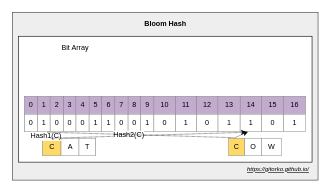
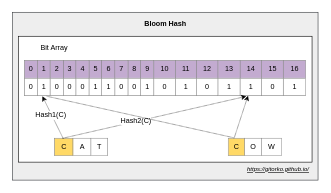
- <mxCell id="5" value="Bit Array" style="text;html=1;strokeColor=none;fillColor=none;align=center;verticalAlign=middle;whiteSpace=wrap;rounded=0;" parent="1" vertex="1"><mxGeometry x="85" y="70" width="80" height="20" as="geometry" /></mxCell>
+ <mxCell id="5" value="Bit Array" style="text;html=1;strokeColor=none;fillColor=none;align=center;verticalAlign=middle;whiteSpace=wrap;rounded=0;" parent="1" vertex="1"><mxGeometry x="50" y="70" width="80" height="20" as="geometry" /></mxCell>
- <mxCell id="4" value="&lt;table border=&quot;1&quot; width=&quot;100%&quot; style=&quot;width: 100% ; height: 100% ; border-collapse: collapse ; background-color: rgb(230 , 230 , 230)&quot;&gt;&lt;tbody&gt;&lt;tr&gt;&lt;td style=&quot;background-color: rgb(195 , 171 , 208)&quot;&gt;0&lt;/td&gt;&lt;td style=&quot;background-color: rgb(195 , 171 , 208)&quot;&gt;1&lt;/td&gt;&lt;td style=&quot;background-color: rgb(195 , 171 , 208)&quot;&gt;2&lt;/td&gt;&lt;td style=&quot;background-color: rgb(195 , 171 , 208)&quot;&gt;3&lt;/td&gt;&lt;td style=&quot;background-color: rgb(195 , 171 , 208)&quot;&gt;4&lt;/td&gt;&lt;td style=&quot;background-color: rgb(195 , 171 , 208)&quot;&gt;5&lt;/td&gt;&lt;td style=&quot;background-color: rgb(195 , 171 , 208)&quot;&gt;6&lt;/td&gt;&lt;td style=&quot;background-color: rgb(195 , 171 , 208)&quot;&gt;7&lt;/td&gt;&lt;td style=&quot;background-color: rgb(195 , 171 , 208)&quot;&gt;8&lt;/td&gt;&lt;td style=&quot;background-color: rgb(195 , 171 , 208)&quot;&gt;9&lt;/td&gt;&lt;td style=&quot;background-color: rgb(195 , 171 , 208)&quot;&gt;10&lt;/td&gt;&lt;td style=&quot;background-color: rgb(195 , 171 , 208)&quot;&gt;11&lt;/td&gt;&lt;td style=&quot;background-color: rgb(195 , 171 , 208)&quot;&gt;12&lt;/td&gt;&lt;td style=&quot;background-color: rgb(195 , 171 , 208)&quot;&gt;13&lt;/td&gt;&lt;td style=&quot;background-color: rgb(195 , 171 , 208)&quot;&gt;14&lt;/td&gt;&lt;td style=&quot;background-color: rgb(195 , 171 , 208)&quot;&gt;15&lt;/td&gt;&lt;td style=&quot;background-color: rgb(195 , 171 , 208)&quot;&gt;16&lt;/td&gt;&lt;/tr&gt;&lt;tr&gt;&lt;td style=&quot;background-color: rgb(255 , 255 , 255)&quot;&gt;0&lt;/td&gt;&lt;td style=&quot;background-color: rgb(255 , 255 , 255)&quot;&gt;1&lt;/td&gt;&lt;td style=&quot;background-color: rgb(255 , 255 , 255)&quot;&gt;0&lt;/td&gt;&lt;td style=&quot;background-color: rgb(255 , 255 , 255)&quot;&gt;0&lt;/td&gt;&lt;td style=&quot;background-color: rgb(255 , 255 , 255)&quot;&gt;0&lt;/td&gt;&lt;td style=&quot;background-color: rgb(255 , 255 , 255)&quot;&gt;1&lt;/td&gt;&lt;td style=&quot;background-color: rgb(255 , 255 , 255)&quot;&gt;1&lt;/td&gt;&lt;td style=&quot;background-color: rgb(255 , 255 , 255)&quot;&gt;0&lt;/td&gt;&lt;td style=&quot;background-color: rgb(255 , 255 , 255)&quot;&gt;0&lt;/td&gt;&lt;td style=&quot;background-color: rgb(255 , 255 , 255)&quot;&gt;1&lt;/td&gt;&lt;td style=&quot;background-color: rgb(255 , 255 , 255)&quot;&gt;0&lt;/td&gt;&lt;td style=&quot;background-color: rgb(255 , 255 , 255)&quot;&gt;1&lt;/td&gt;&lt;td style=&quot;background-color: rgb(255 , 255 , 255)&quot;&gt;0&lt;/td&gt;&lt;td style=&quot;background-color: rgb(255 , 255 , 255)&quot;&gt;1&lt;/td&gt;&lt;td style=&quot;background-color: rgb(255 , 255 , 255)&quot;&gt;1&lt;/td&gt;&lt;td style=&quot;background-color: rgb(255 , 255 , 255)&quot;&gt;0&lt;/td&gt;&lt;td style=&quot;background-color: rgb(255 , 255 , 255)&quot;&gt;1&lt;/td&gt;&lt;/tr&gt;&lt;/tbody&gt;&lt;/table&gt;" style="text;html=1;strokeColor=none;fillColor=none;overflow=fill;align=center;" parent="1" vertex="1"><mxGeometry x="40" y="160" width="470" height="60" as="geometry" /></mxCell>
+ <mxCell id="4" value="&lt;table border=&quot;1&quot; width=&quot;100%&quot; style=&quot;width: 100% ; height: 100% ; border-collapse: collapse ; background-color: rgb(230 , 230 , 230)&quot;&gt;&lt;tbody&gt;&lt;tr&gt;&lt;td style=&quot;background-color: rgb(195 , 171 , 208)&quot;&gt;0&lt;/td&gt;&lt;td style=&quot;background-color: rgb(195 , 171 , 208)&quot;&gt;1&lt;/td&gt;&lt;td style=&quot;background-color: rgb(195 , 171 , 208)&quot;&gt;2&lt;/td&gt;&lt;td style=&quot;background-color: rgb(195 , 171 , 208)&quot;&gt;3&lt;/td&gt;&lt;td style=&quot;background-color: rgb(195 , 171 , 208)&quot;&gt;4&lt;/td&gt;&lt;td style=&quot;background-color: rgb(195 , 171 , 208)&quot;&gt;5&lt;/td&gt;&lt;td style=&quot;background-color: rgb(195 , 171 , 208)&quot;&gt;6&lt;/td&gt;&lt;td style=&quot;background-color: rgb(195 , 171 , 208)&quot;&gt;7&lt;/td&gt;&lt;td style=&quot;background-color: rgb(195 , 171 , 208)&quot;&gt;8&lt;/td&gt;&lt;td style=&quot;background-color: rgb(195 , 171 , 208)&quot;&gt;9&lt;/td&gt;&lt;td style=&quot;background-color: rgb(195 , 171 , 208)&quot;&gt;10&lt;/td&gt;&lt;td style=&quot;background-color: rgb(195 , 171 , 208)&quot;&gt;11&lt;/td&gt;&lt;td style=&quot;background-color: rgb(195 , 171 , 208)&quot;&gt;12&lt;/td&gt;&lt;td style=&quot;background-color: rgb(195 , 171 , 208)&quot;&gt;13&lt;/td&gt;&lt;td style=&quot;background-color: rgb(195 , 171 , 208)&quot;&gt;14&lt;/td&gt;&lt;td style=&quot;background-color: rgb(195 , 171 , 208)&quot;&gt;15&lt;/td&gt;&lt;td style=&quot;background-color: rgb(195 , 171 , 208)&quot;&gt;16&lt;/td&gt;&lt;/tr&gt;&lt;tr&gt;&lt;td style=&quot;background-color: rgb(255 , 255 , 255)&quot;&gt;0&lt;/td&gt;&lt;td style=&quot;background-color: rgb(255 , 255 , 255)&quot;&gt;1&lt;/td&gt;&lt;td style=&quot;background-color: rgb(255 , 255 , 255)&quot;&gt;0&lt;/td&gt;&lt;td style=&quot;background-color: rgb(255 , 255 , 255)&quot;&gt;0&lt;/td&gt;&lt;td style=&quot;background-color: rgb(255 , 255 , 255)&quot;&gt;0&lt;/td&gt;&lt;td style=&quot;background-color: rgb(255 , 255 , 255)&quot;&gt;1&lt;/td&gt;&lt;td style=&quot;background-color: rgb(255 , 255 , 255)&quot;&gt;1&lt;/td&gt;&lt;td style=&quot;background-color: rgb(255 , 255 , 255)&quot;&gt;0&lt;/td&gt;&lt;td style=&quot;background-color: rgb(255 , 255 , 255)&quot;&gt;0&lt;/td&gt;&lt;td style=&quot;background-color: rgb(255 , 255 , 255)&quot;&gt;1&lt;/td&gt;&lt;td style=&quot;background-color: rgb(255 , 255 , 255)&quot;&gt;0&lt;/td&gt;&lt;td style=&quot;background-color: rgb(255 , 255 , 255)&quot;&gt;1&lt;/td&gt;&lt;td style=&quot;background-color: rgb(255 , 255 , 255)&quot;&gt;0&lt;/td&gt;&lt;td style=&quot;background-color: rgb(255 , 255 , 255)&quot;&gt;1&lt;/td&gt;&lt;td style=&quot;background-color: rgb(255 , 255 , 255)&quot;&gt;1&lt;/td&gt;&lt;td style=&quot;background-color: rgb(255 , 255 , 255)&quot;&gt;0&lt;/td&gt;&lt;td style=&quot;background-color: rgb(255 , 255 , 255)&quot;&gt;1&lt;/td&gt;&lt;/tr&gt;&lt;/tbody&gt;&lt;/table&gt;" style="text;html=1;strokeColor=none;fillColor=none;overflow=fill;align=center;" parent="1" vertex="1"><mxGeometry x="40" y="100" width="470" height="60" as="geometry" /></mxCell>
- <mxCell id="6" value="&lt;table border=&quot;1&quot; width=&quot;100%&quot; style=&quot;width: 100% ; height: 100% ; border-collapse: collapse&quot;&gt;&lt;tbody&gt;&lt;tr&gt;&lt;td align=&quot;center&quot; style=&quot;background-color: rgb(255 , 217 , 102)&quot;&gt;C&lt;/td&gt;&lt;td align=&quot;center&quot;&gt;A&lt;/td&gt;&lt;td align=&quot;center&quot;&gt;T&lt;/td&gt;&lt;/tr&gt;&lt;/tbody&gt;&lt;/table&gt;" style="text;html=1;strokeColor=none;fillColor=none;overflow=fill;" parent="1" vertex="1"><mxGeometry x="70" y="230" width="90" height="30" as="geometry" /></mxCell>
+ <mxCell id="6" value="&lt;table border=&quot;1&quot; width=&quot;100%&quot; style=&quot;width: 100% ; height: 100% ; border-collapse: collapse&quot;&gt;&lt;tbody&gt;&lt;tr&gt;&lt;td align=&quot;center&quot; style=&quot;background-color: rgb(255 , 217 , 102)&quot;&gt;C&lt;/td&gt;&lt;td align=&quot;center&quot;&gt;A&lt;/td&gt;&lt;td align=&quot;center&quot;&gt;T&lt;/td&gt;&lt;/tr&gt;&lt;/tbody&gt;&lt;/table&gt;" style="text;html=1;strokeColor=none;fillColor=none;overflow=fill;" parent="1" vertex="1"><mxGeometry x="90" y="230" width="90" height="30" as="geometry" /></mxCell>
